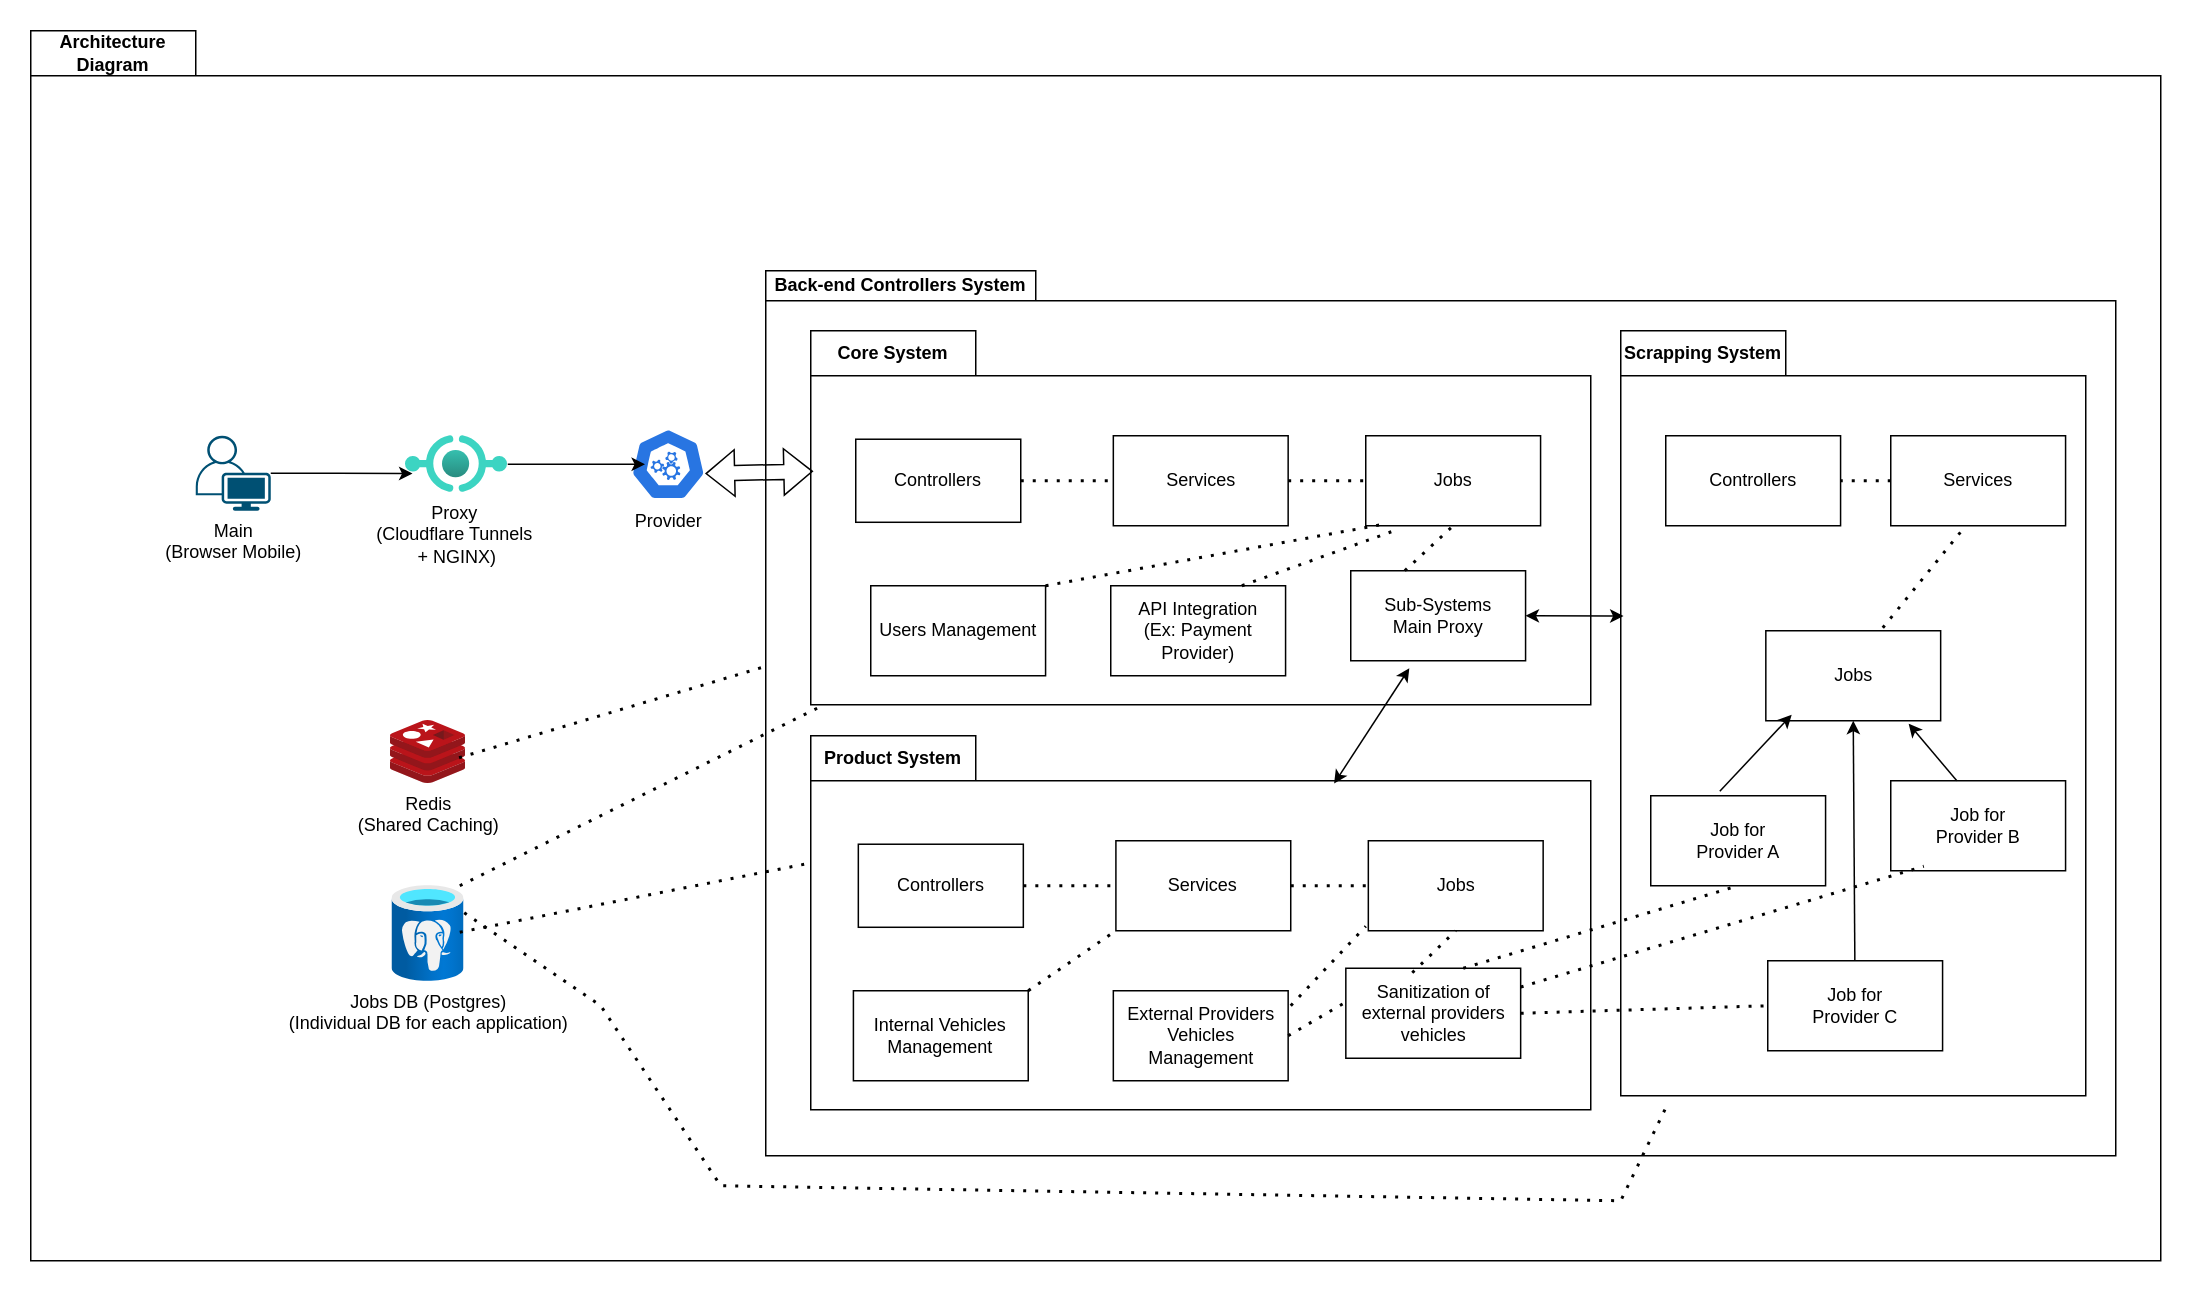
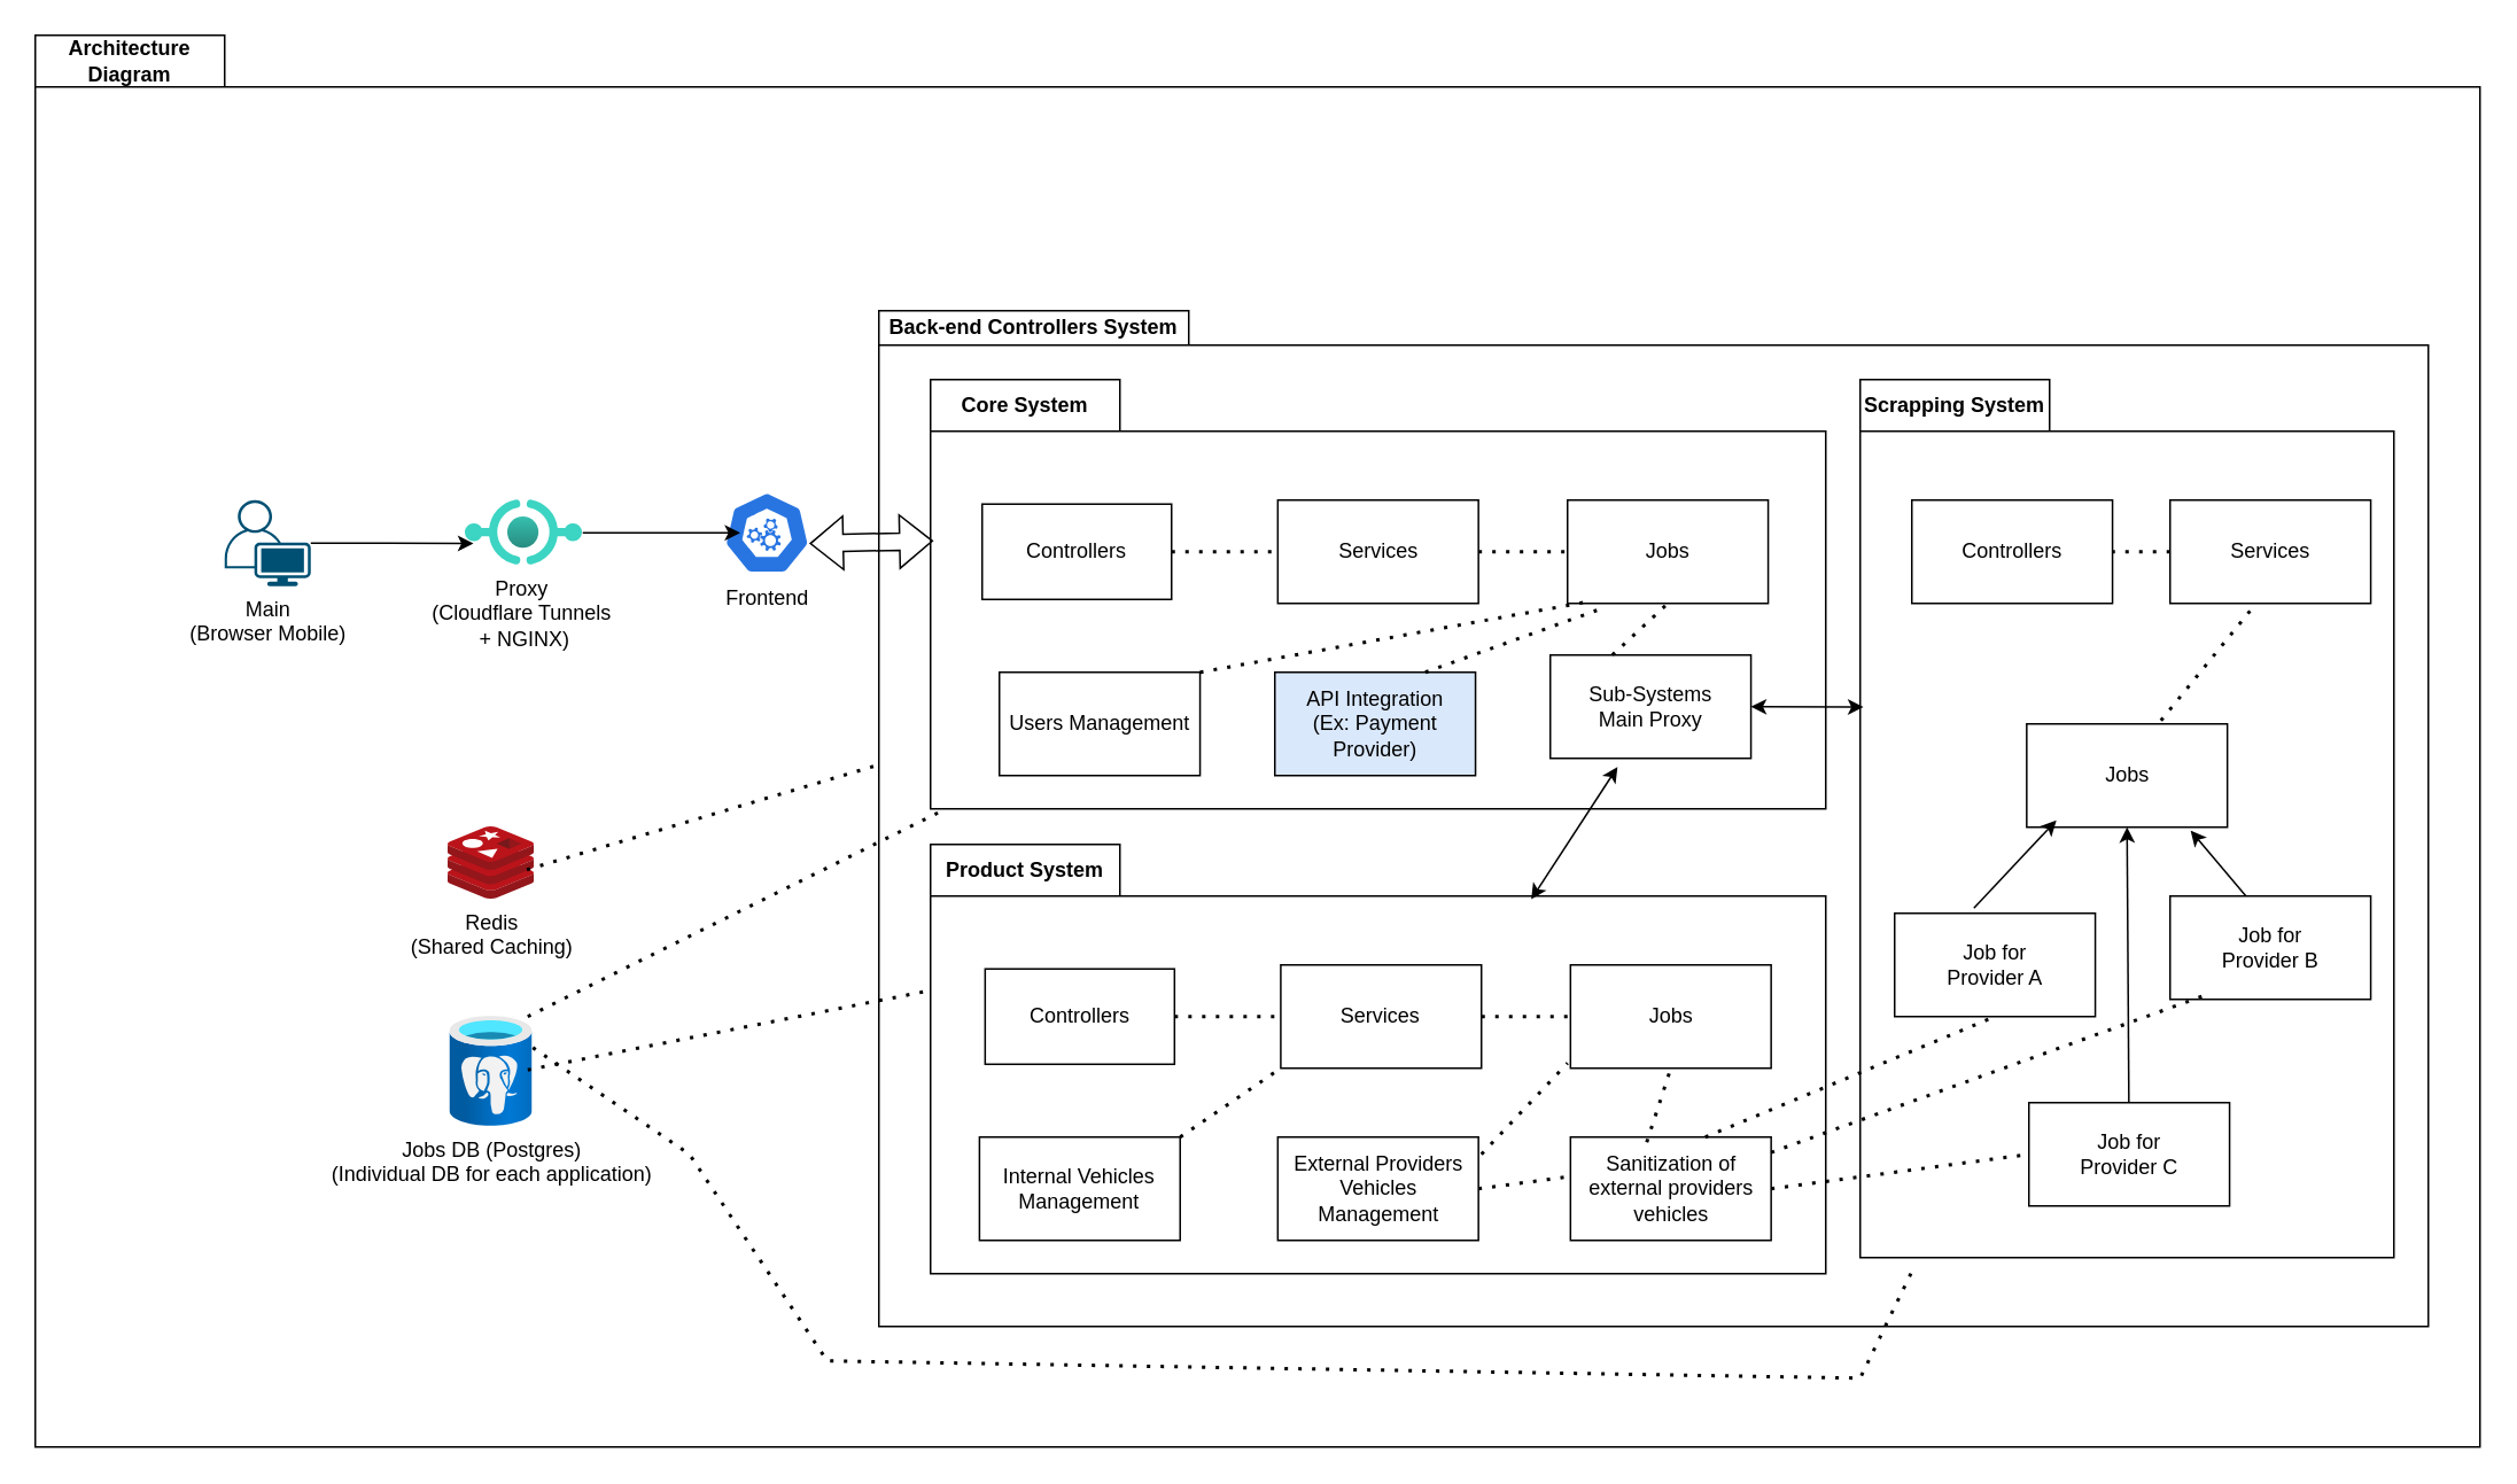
- <mxCell id="6" value="Provider" style="aspect=fixed;sketch=0;html=1;dashed=0;whitespace=wrap;verticalLabelPosition=bottom;verticalAlign=top;fillColor=#2875E2;strokeColor=#ffffff;points=[[0.005,0.63,0],[0.1,0.2,0],[0.9,0.2,0],[0.5,0,0],[0.995,0.63,0],[0.72,0.99,0],[0.5,1,0],[0.28,0.99,0]];shape=mxgraph.kubernetes.icon2;prIcon=api" vertex="1" parent="2"><mxGeometry x="400" y="265" width="50" height="48" as="geometry" /></mxCell>
+ <mxCell id="6" value="Frontend" style="aspect=fixed;sketch=0;html=1;dashed=0;whitespace=wrap;verticalLabelPosition=bottom;verticalAlign=top;fillColor=#2875E2;strokeColor=#ffffff;points=[[0.005,0.63,0],[0.1,0.2,0],[0.9,0.2,0],[0.5,0,0],[0.995,0.63,0],[0.72,0.99,0],[0.5,1,0],[0.28,0.99,0]];shape=mxgraph.kubernetes.icon2;prIcon=api" vertex="1" parent="2"><mxGeometry x="400" y="265" width="50" height="48" as="geometry" /></mxCell>
- <mxCell id="17" value="API Integration&lt;div&gt;(Ex: Payment Provider)&lt;/div&gt;" style="rounded=0;whiteSpace=wrap;html=1;" vertex="1" parent="9"><mxGeometry x="200" y="170" width="116.552" height="60" as="geometry" /></mxCell>
+ <mxCell id="17" value="API Integration&lt;div&gt;(Ex: Payment Provider)&lt;/div&gt;" style="rounded=0;whiteSpace=wrap;html=1;fillColor=#dae8fc;" vertex="1" parent="9"><mxGeometry x="200" y="170" width="116.552" height="60" as="geometry" /></mxCell>
- <mxCell id="31" value="Sanitization of external providers vehicles" style="rounded=0;whiteSpace=wrap;html=1;" vertex="1" parent="22"><mxGeometry x="356.72" y="155" width="116.552" height="60" as="geometry" /></mxCell>
+ <mxCell id="31" value="Sanitization of external providers vehicles" style="rounded=0;whiteSpace=wrap;html=1;" vertex="1" parent="22"><mxGeometry x="371.72" y="170" width="116.552" height="60" as="geometry" /></mxCell>
